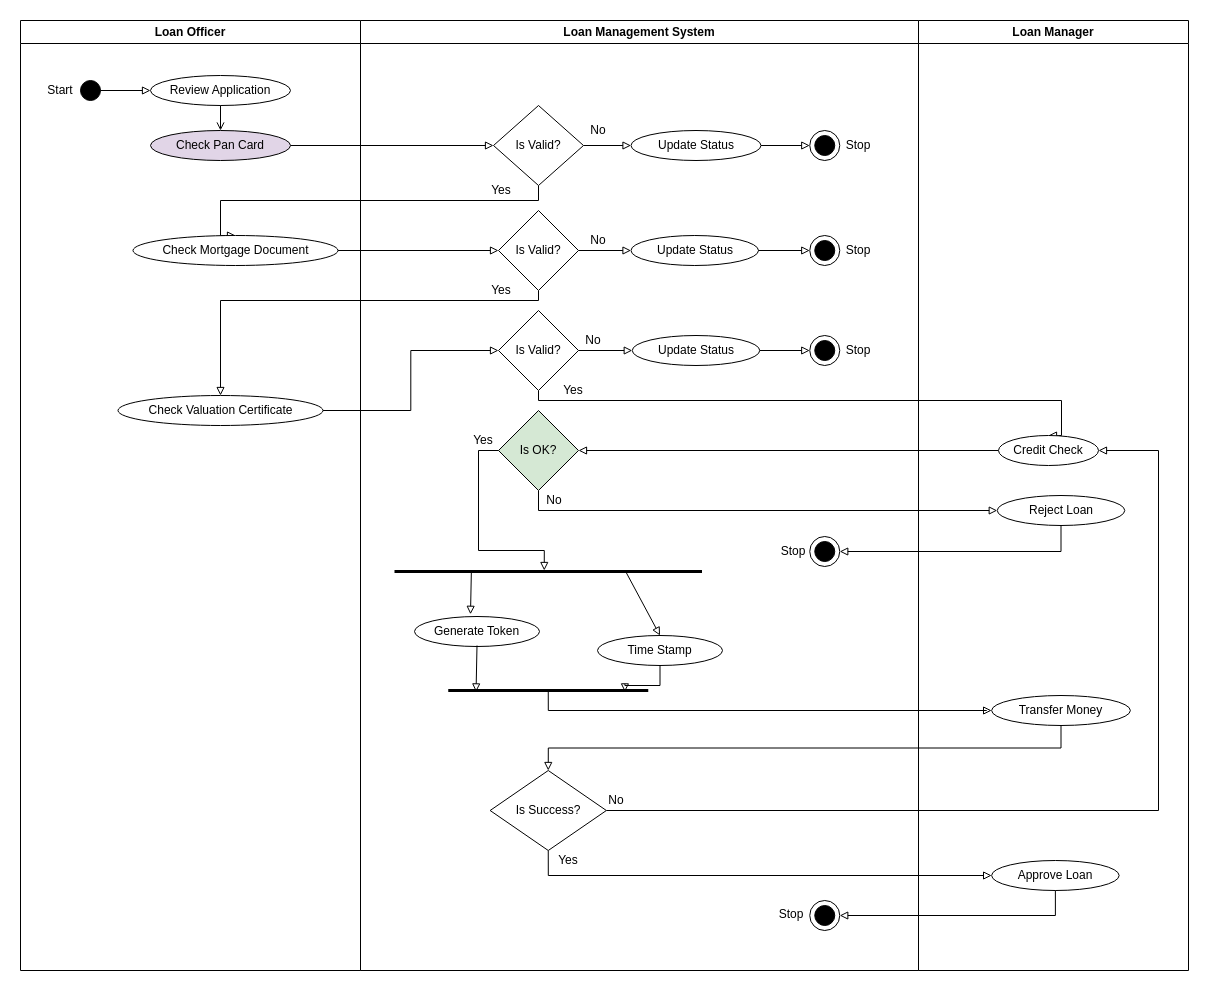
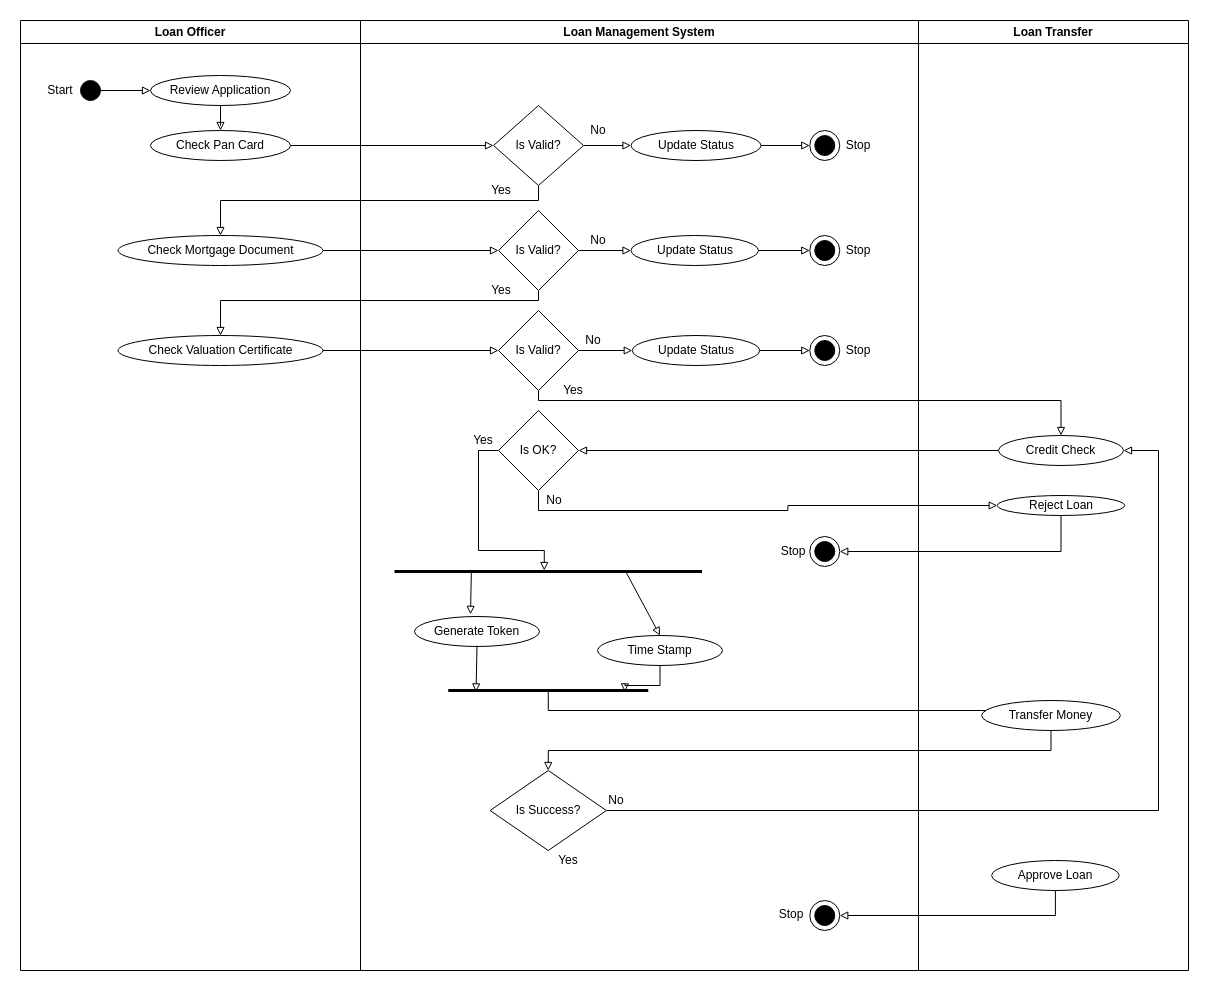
- <mxCell id="73" value="Loan Manager" style="swimlane;whiteSpace=wrap;html=1;" parent="1" vertex="1"><mxGeometry x="918" y="20" width="270" height="950" as="geometry" /></mxCell>
+ <mxCell id="73" value="Loan Transfer" style="swimlane;whiteSpace=wrap;html=1;" parent="1" vertex="1"><mxGeometry x="918" y="20" width="270" height="950" as="geometry" /></mxCell>
- <mxCell id="69" style="edgeStyle=orthogonalEdgeStyle;rounded=0;orthogonalLoop=1;jettySize=auto;html=1;exitX=0.5;exitY=1;exitDx=0;exitDy=0;endArrow=open;endFill=0;" parent="63" source="66" target="68" edge="1"><mxGeometry relative="1" as="geometry" /></mxCell>
+ <mxCell id="69" style="edgeStyle=orthogonalEdgeStyle;rounded=0;orthogonalLoop=1;jettySize=auto;html=1;exitX=0.5;exitY=1;exitDx=0;exitDy=0;endArrow=block;endFill=0;" parent="63" source="66" target="68" edge="1"><mxGeometry relative="1" as="geometry" /></mxCell>
- <mxCell id="68" value="Check Pan Card" style="ellipse;whiteSpace=wrap;html=1;fillColor=#e1d5e7;" parent="63" vertex="1"><mxGeometry x="130" y="110" width="140" height="30" as="geometry" /></mxCell>
+ <mxCell id="68" value="Check Pan Card" style="ellipse;whiteSpace=wrap;html=1;" parent="63" vertex="1"><mxGeometry x="130" y="110" width="140" height="30" as="geometry" /></mxCell>
- <mxCell id="70" value="Check Mortgage Document" style="ellipse;whiteSpace=wrap;html=1;" parent="63" vertex="1"><mxGeometry x="112.5" y="215" width="205" height="30" as="geometry" /></mxCell>
+ <mxCell id="70" value="Check Mortgage Document" style="ellipse;whiteSpace=wrap;html=1;" parent="63" vertex="1"><mxGeometry x="97.5" y="215" width="205" height="30" as="geometry" /></mxCell>
- <mxCell id="71" value="Check Valuation Certificate" style="ellipse;whiteSpace=wrap;html=1;" parent="63" vertex="1"><mxGeometry x="97.5" y="375" width="205" height="30" as="geometry" /></mxCell>
+ <mxCell id="71" value="Check Valuation Certificate" style="ellipse;whiteSpace=wrap;html=1;" parent="63" vertex="1"><mxGeometry x="97.5" y="315" width="205" height="30" as="geometry" /></mxCell>
- <mxCell id="25" value="Is OK?" style="rhombus;whiteSpace=wrap;html=1;fillColor=#d5e8d4;" parent="1" vertex="1"><mxGeometry x="498" y="410" width="80" height="80" as="geometry" /></mxCell>
+ <mxCell id="25" value="Is OK?" style="rhombus;whiteSpace=wrap;html=1;" parent="1" vertex="1"><mxGeometry x="498" y="410" width="80" height="80" as="geometry" /></mxCell>
- <mxCell id="21" value="Credit Check" style="ellipse;whiteSpace=wrap;html=1;" parent="1" vertex="1"><mxGeometry x="998" y="435" width="100" height="30" as="geometry" /></mxCell>
+ <mxCell id="21" value="Credit Check" style="ellipse;whiteSpace=wrap;html=1;" parent="1" vertex="1"><mxGeometry x="998" y="435" width="125" height="30" as="geometry" /></mxCell>
- <mxCell id="26" value="Reject Loan" style="ellipse;whiteSpace=wrap;html=1;" parent="1" vertex="1"><mxGeometry x="996.75" y="495" width="127.5" height="30" as="geometry" /></mxCell>
+ <mxCell id="26" value="Reject Loan" style="ellipse;whiteSpace=wrap;html=1;" parent="1" vertex="1"><mxGeometry x="996.75" y="495" width="127.5" height="20" as="geometry" /></mxCell>
- <mxCell id="40" value="Transfer Money" style="ellipse;whiteSpace=wrap;html=1;" parent="1" vertex="1"><mxGeometry x="991.13" y="695" width="138.75" height="30" as="geometry" /></mxCell>
+ <mxCell id="40" value="Transfer Money" style="ellipse;whiteSpace=wrap;html=1;" parent="1" vertex="1"><mxGeometry x="981.13" y="700" width="138.75" height="30" as="geometry" /></mxCell>
- <mxCell id="42" style="edgeStyle=orthogonalEdgeStyle;rounded=0;orthogonalLoop=1;jettySize=auto;html=1;exitX=0.5;exitY=1;exitDx=0;exitDy=0;entryX=0;entryY=0.5;entryDx=0;entryDy=0;endArrow=block;endFill=0;" parent="1" source="43" target="45" edge="1"><mxGeometry relative="1" as="geometry" /></mxCell>
